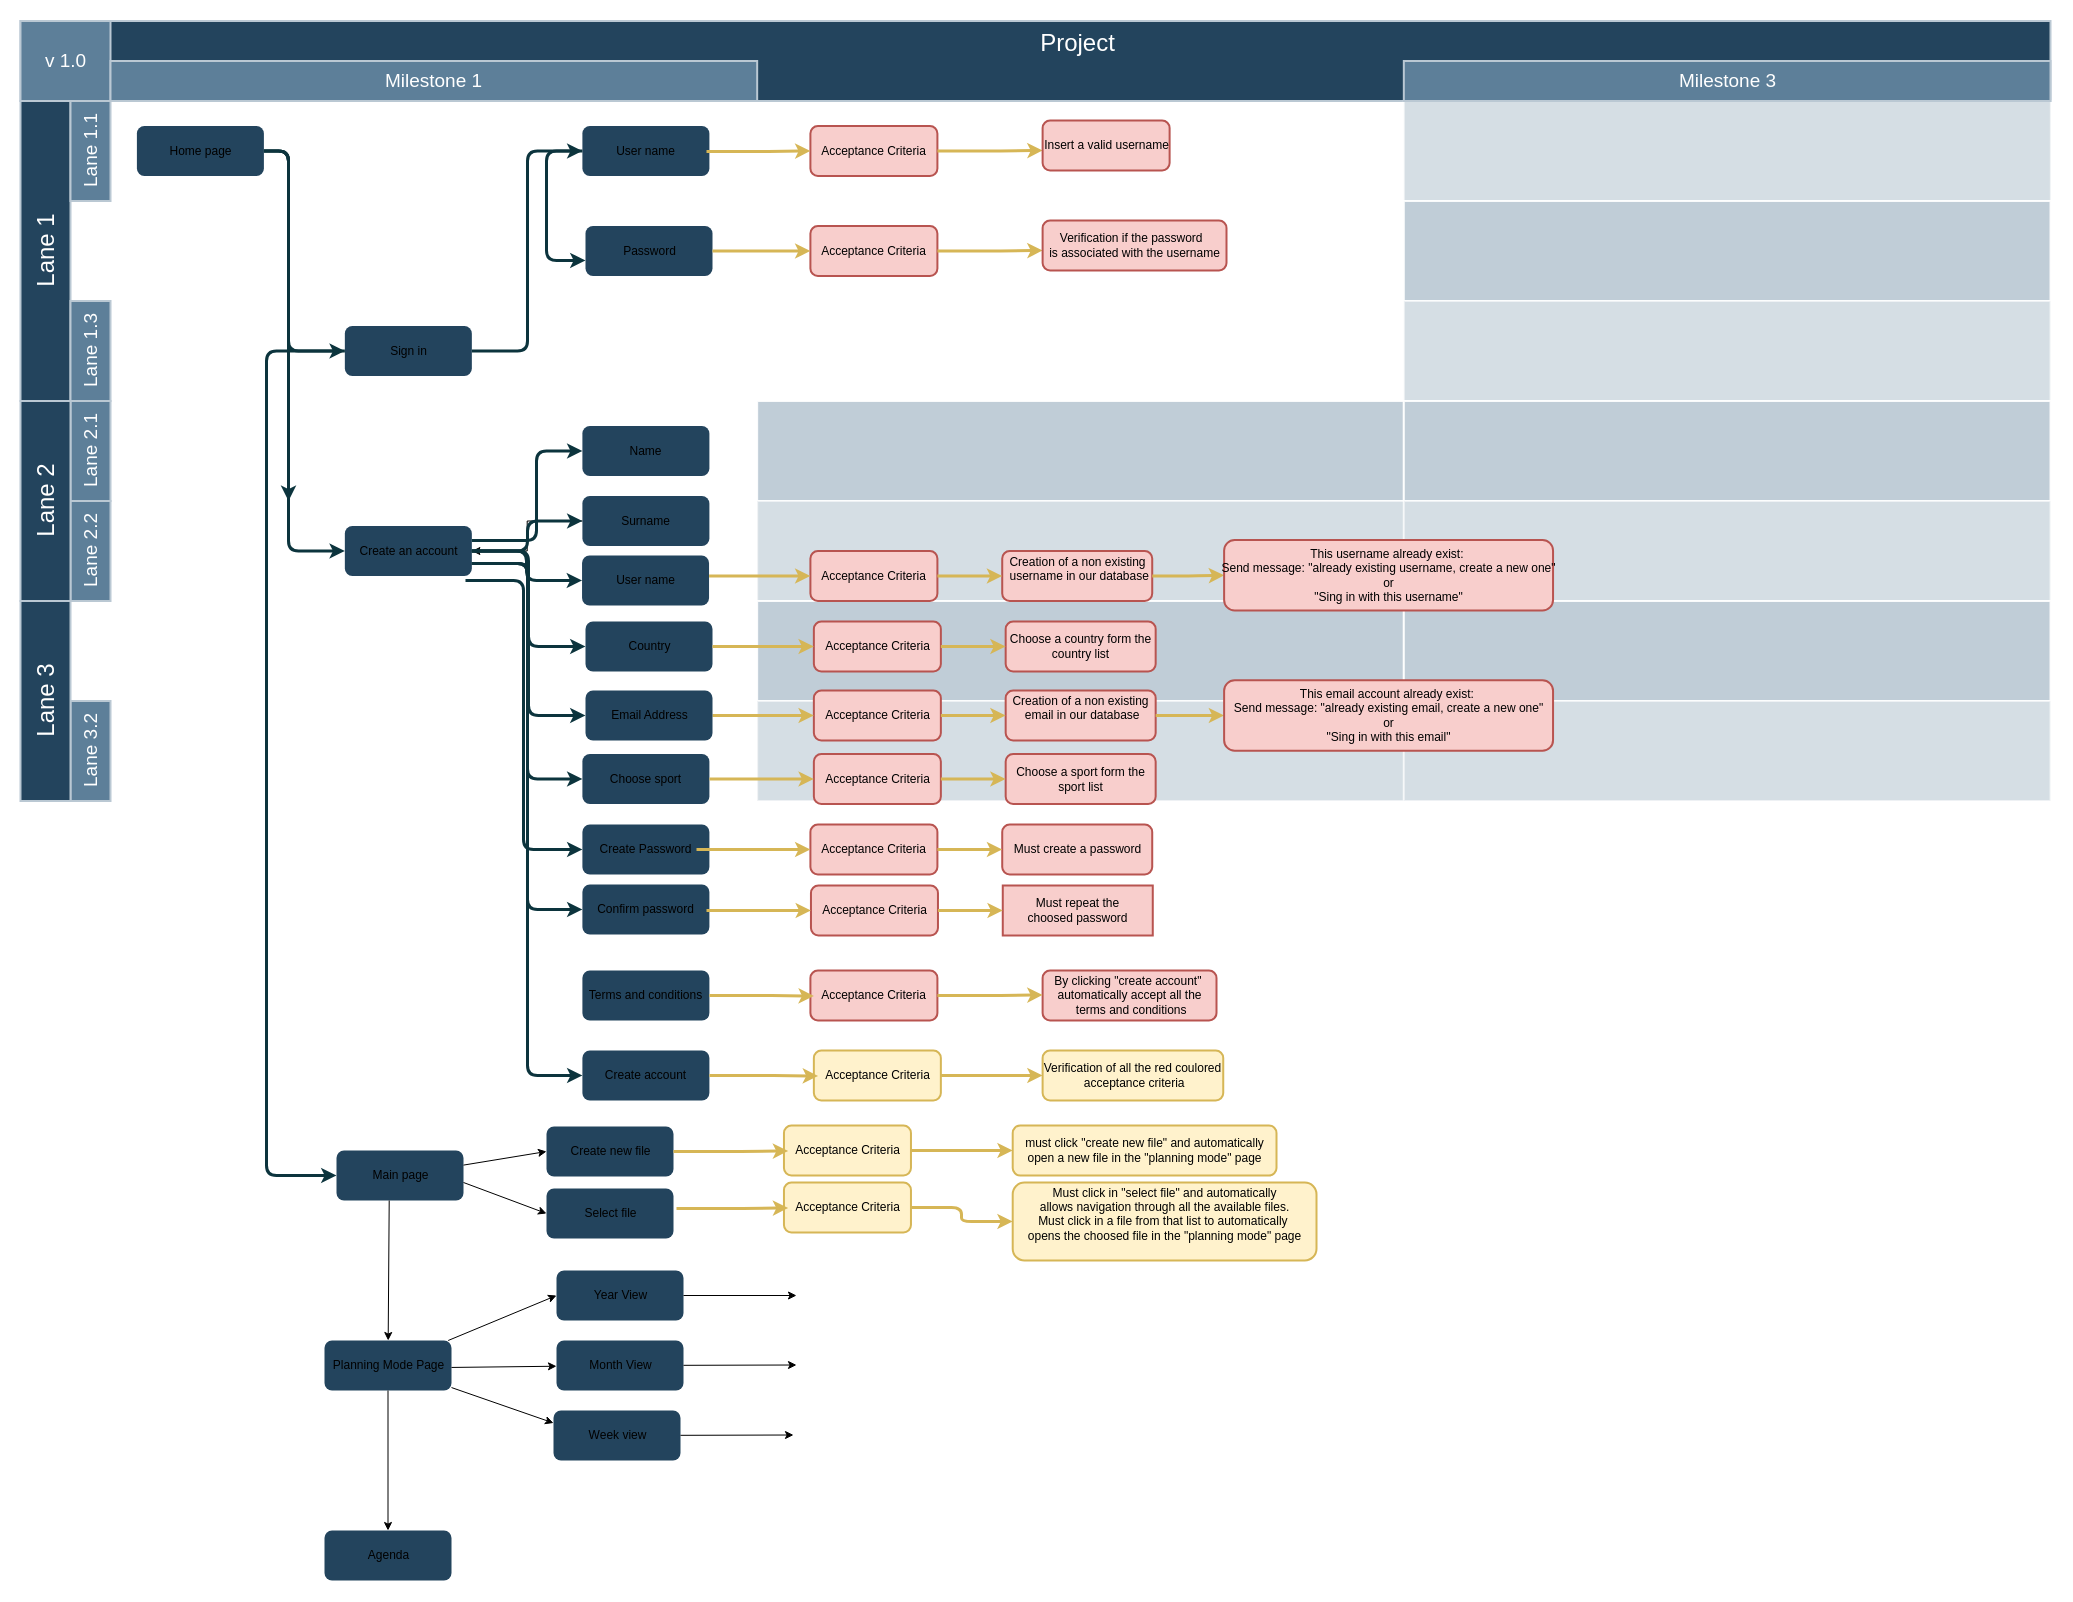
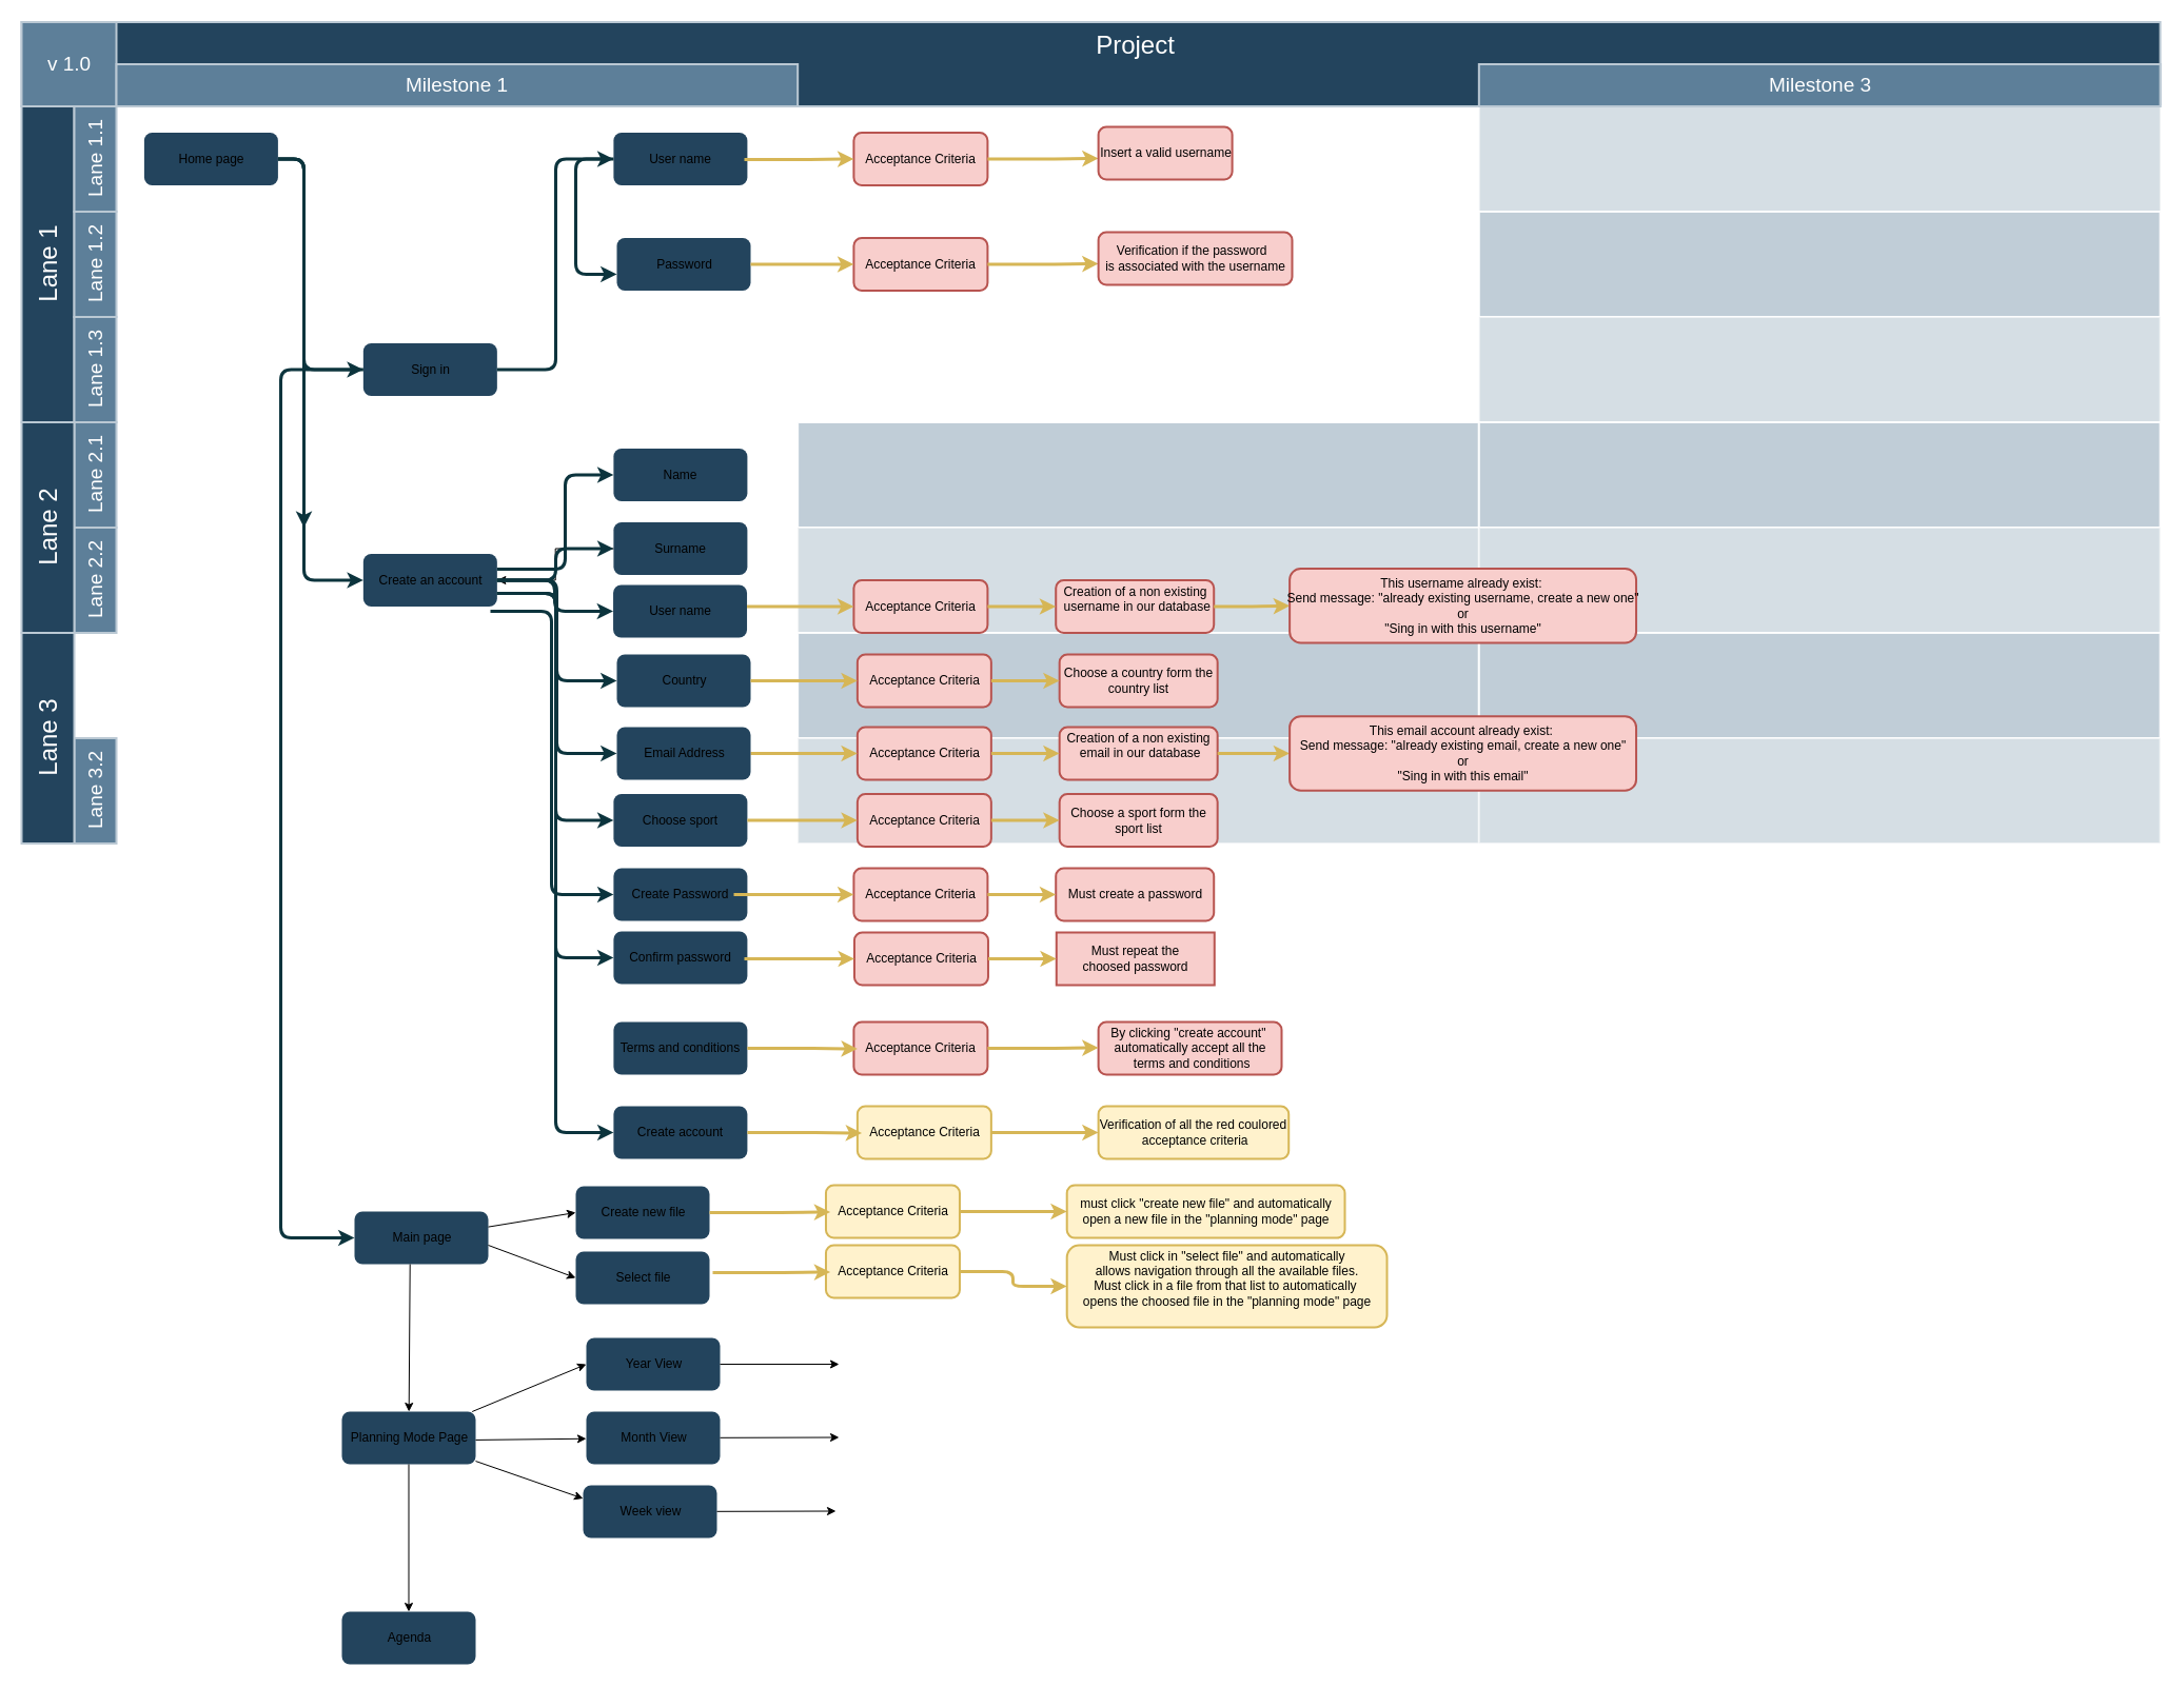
+ <mxCell id="6" value="Lane 1.2" style="strokeColor=#BAC8D3;fillColor=#5d7f99;fontSize=19;strokeWidth=2;horizontal=0;fontFamily=Helvetica;html=1;labelBackgroundColor=none;fontColor=#FFFFFF;" parent="1" vertex="1"><mxGeometry x="70" y="200.5" width="40" height="100" as="geometry" /></mxCell>
